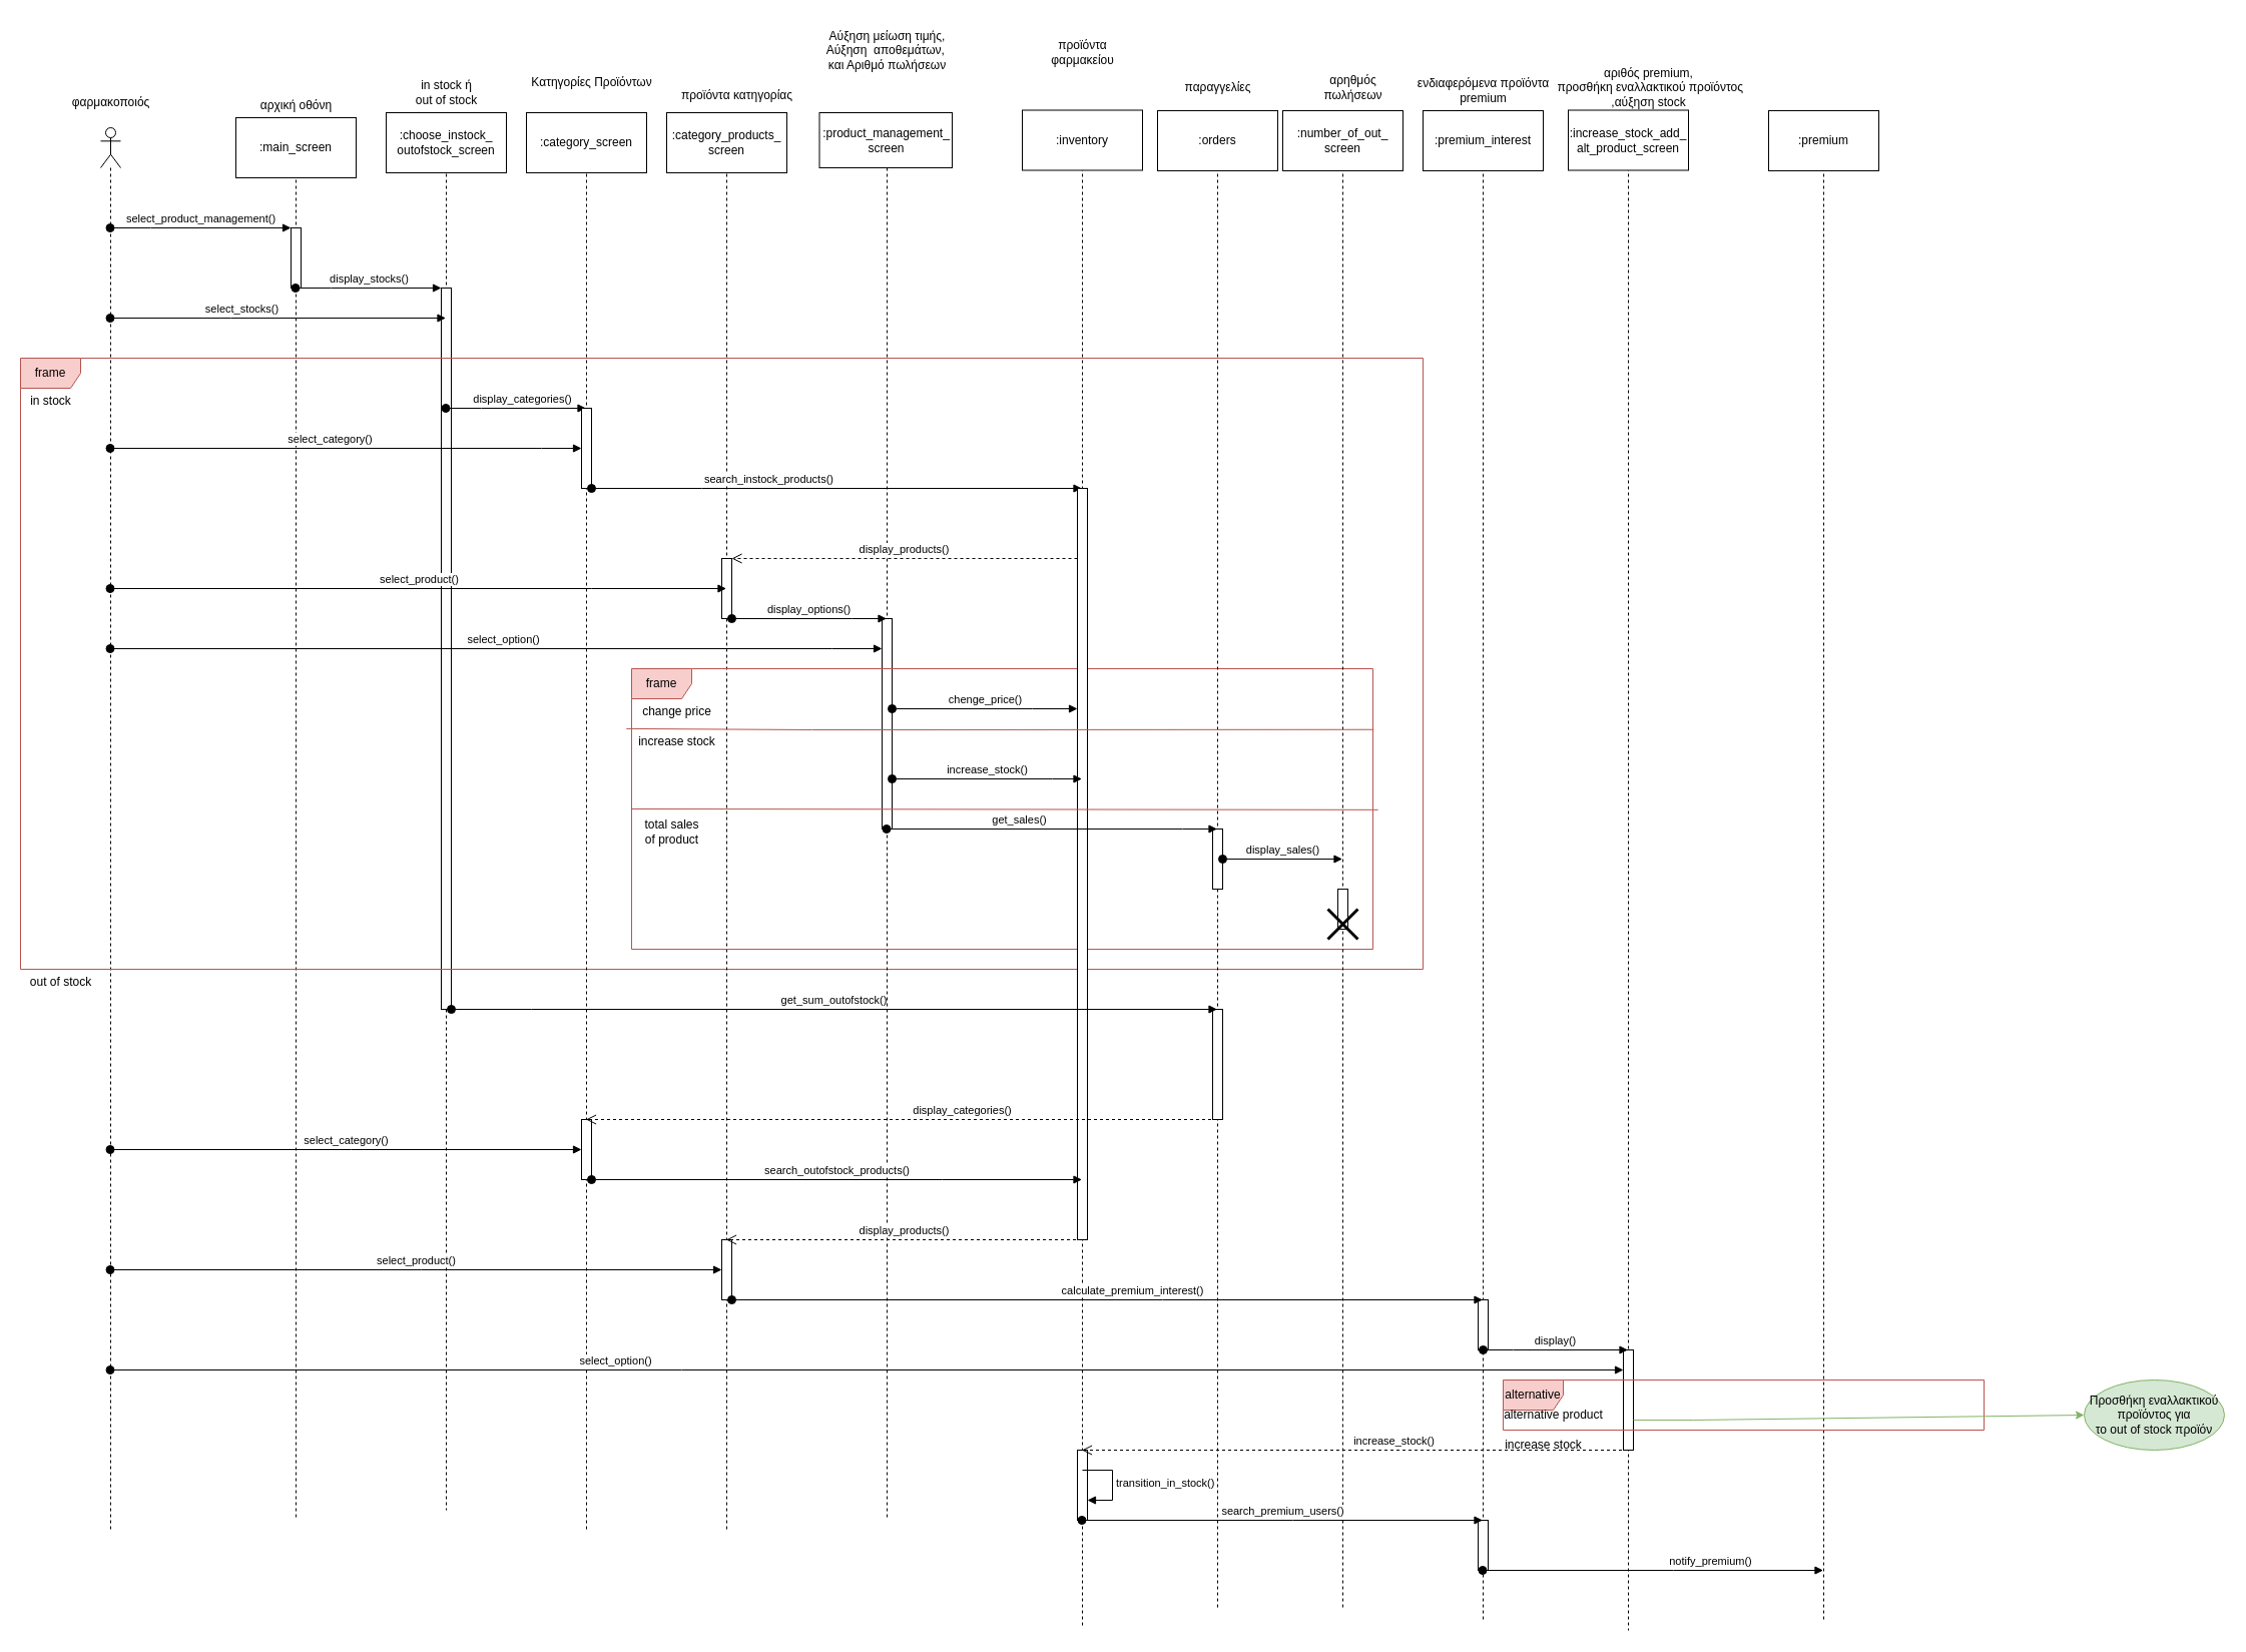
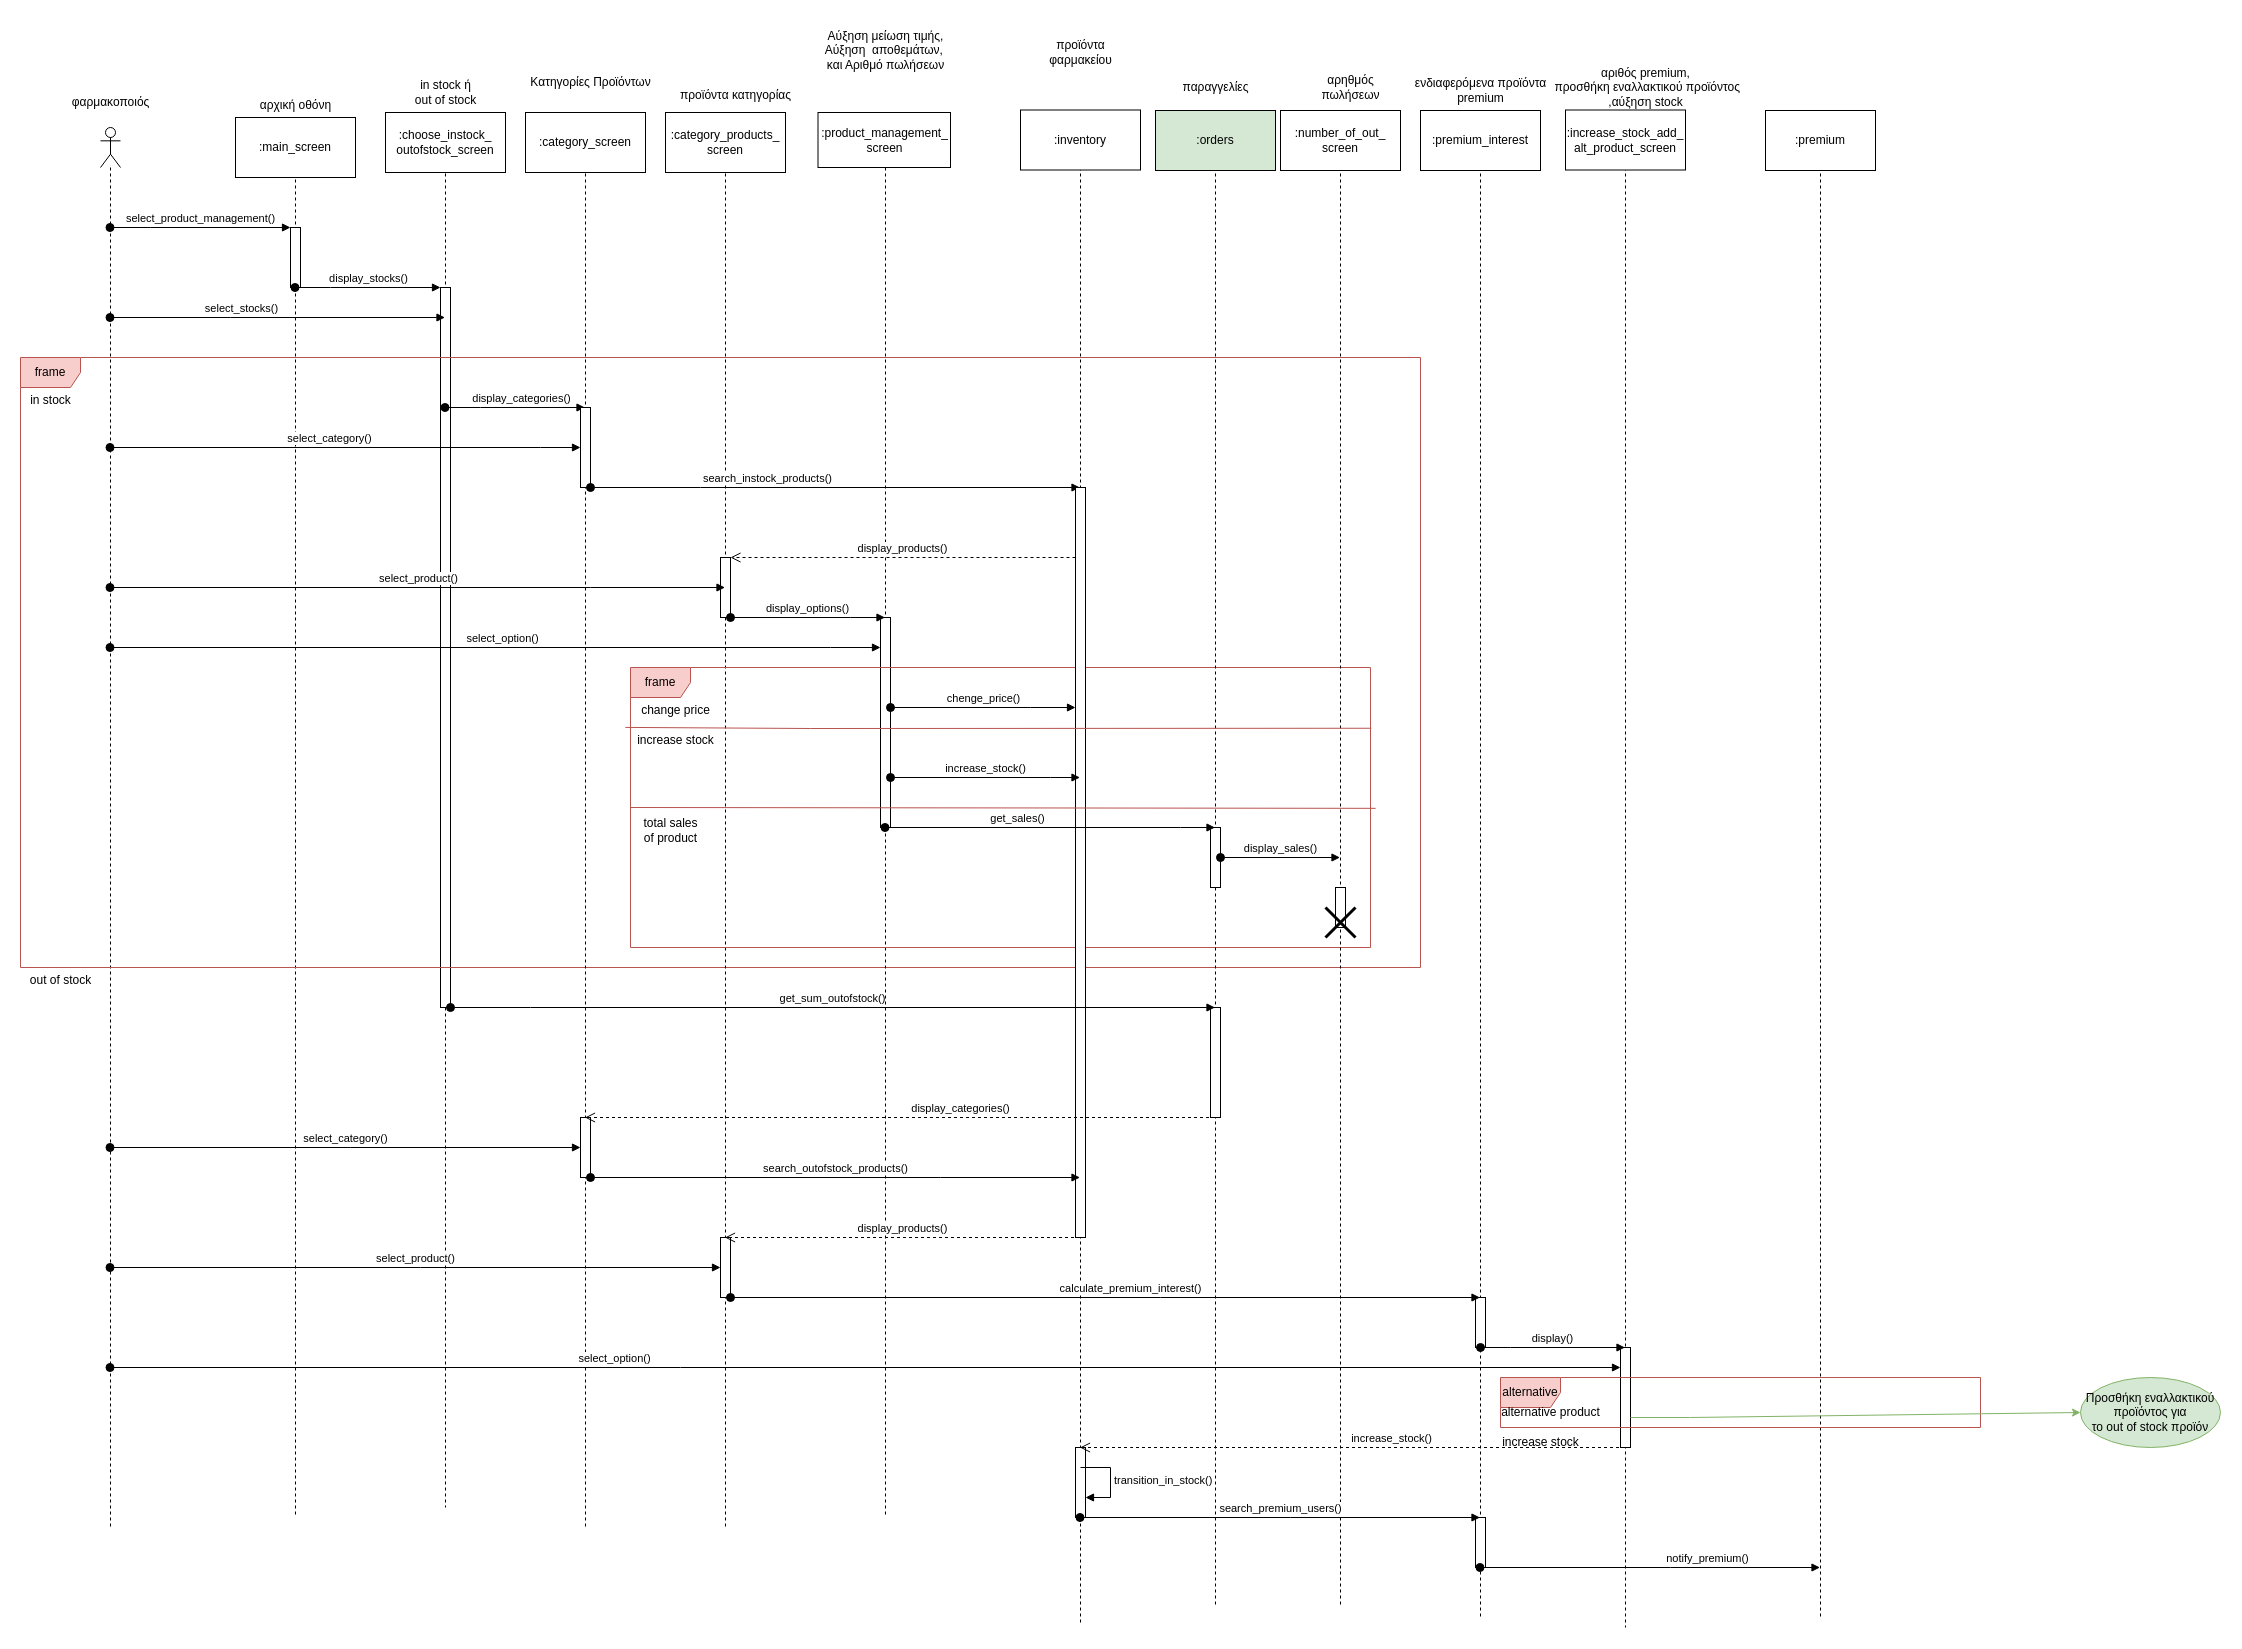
- <mxCell id="88" value=":orders" style="whiteSpace=wrap;html=1;" vertex="1" parent="1"><mxGeometry x="1155" y="110" width="120" height="60" as="geometry" /></mxCell>
+ <mxCell id="88" value=":orders" style="whiteSpace=wrap;html=1;fillColor=#d5e8d4;" vertex="1" parent="1"><mxGeometry x="1155" y="110" width="120" height="60" as="geometry" /></mxCell>
